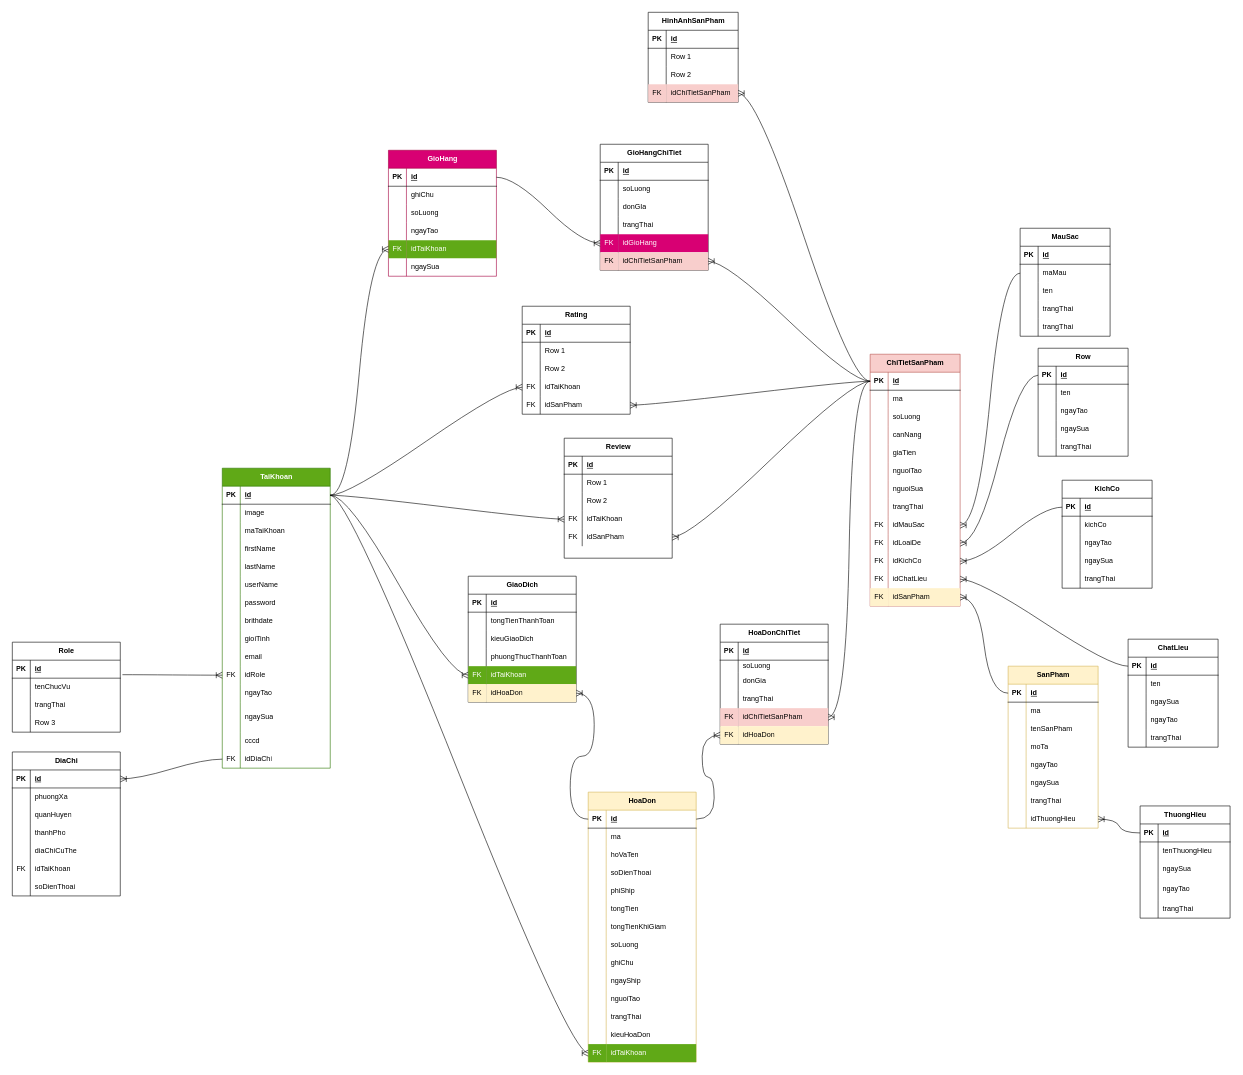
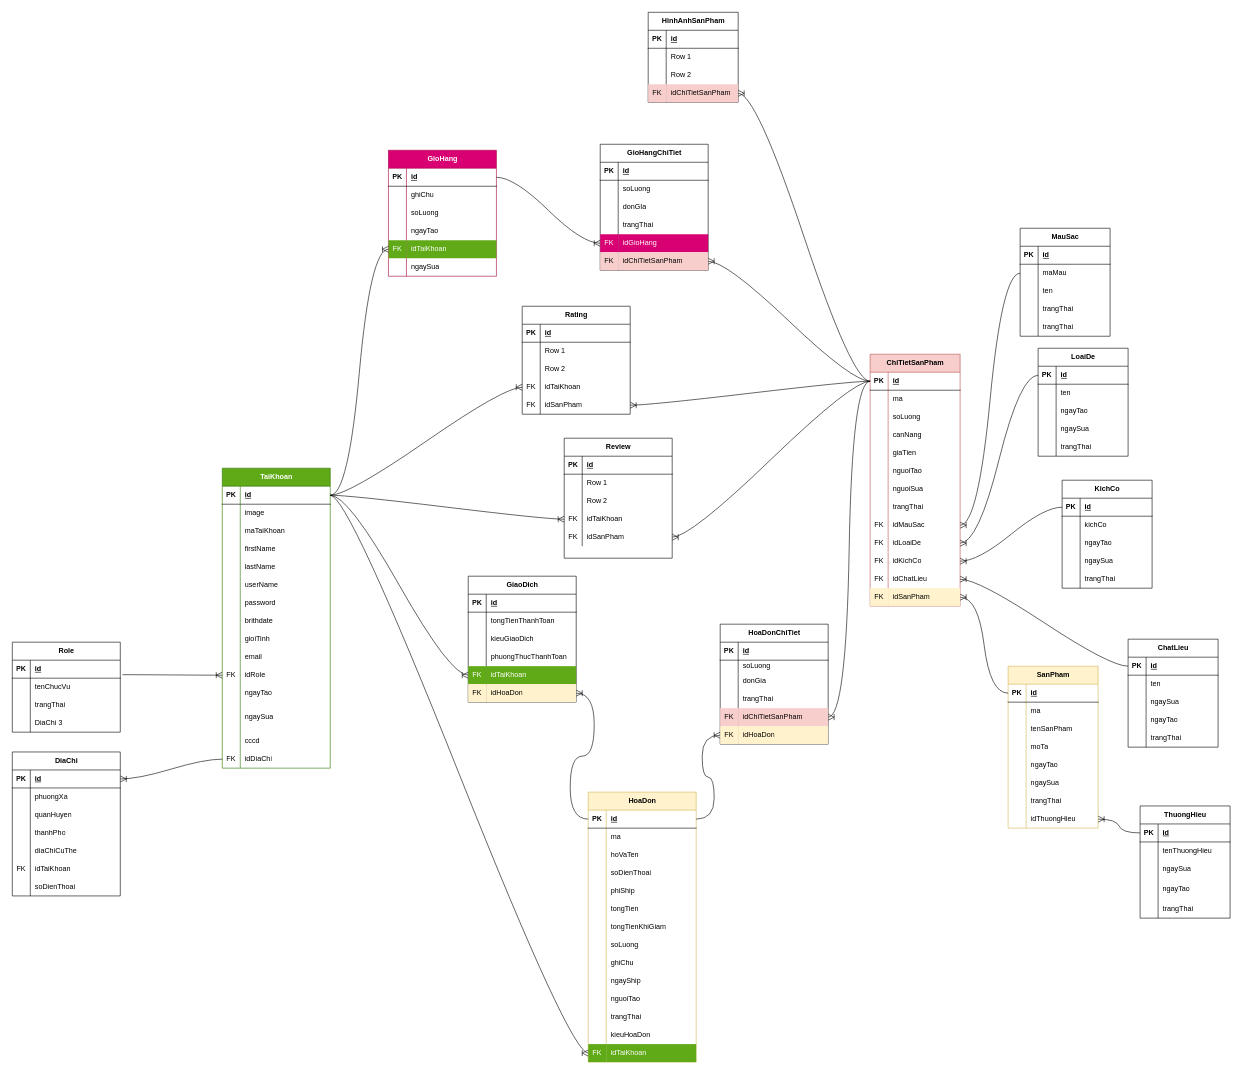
- <mxCell id="75" value="Row" style="shape=table;startSize=30;container=1;collapsible=1;childLayout=tableLayout;fixedRows=1;rowLines=0;fontStyle=1;align=center;resizeLast=1;html=1;" parent="1" vertex="1"><mxGeometry x="1730" y="580" width="150" height="180" as="geometry" /></mxCell>
+ <mxCell id="75" value="LoaiDe" style="shape=table;startSize=30;container=1;collapsible=1;childLayout=tableLayout;fixedRows=1;rowLines=0;fontStyle=1;align=center;resizeLast=1;html=1;" parent="1" vertex="1"><mxGeometry x="1730" y="580" width="150" height="180" as="geometry" /></mxCell>
- <mxCell id="352" value="Row 3" style="shape=partialRectangle;connectable=0;fillColor=none;top=0;left=0;bottom=0;right=0;align=left;spacingLeft=6;overflow=hidden;whiteSpace=wrap;html=1;" parent="350" vertex="1"><mxGeometry x="30" width="150" height="30" as="geometry"><mxRectangle width="150" height="30" as="alternateBounds" /></mxGeometry></mxCell>
+ <mxCell id="352" value="DiaChi 3" style="shape=partialRectangle;connectable=0;fillColor=none;top=0;left=0;bottom=0;right=0;align=left;spacingLeft=6;overflow=hidden;whiteSpace=wrap;html=1;" parent="350" vertex="1"><mxGeometry x="30" width="150" height="30" as="geometry"><mxRectangle width="150" height="30" as="alternateBounds" /></mxGeometry></mxCell>
